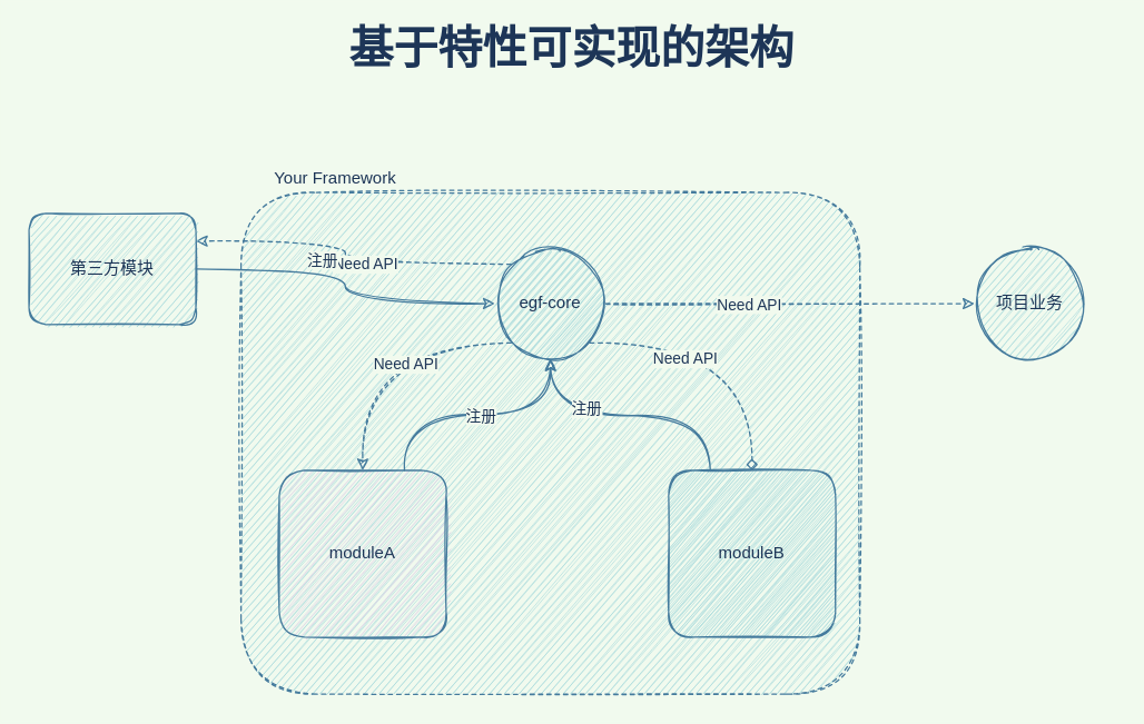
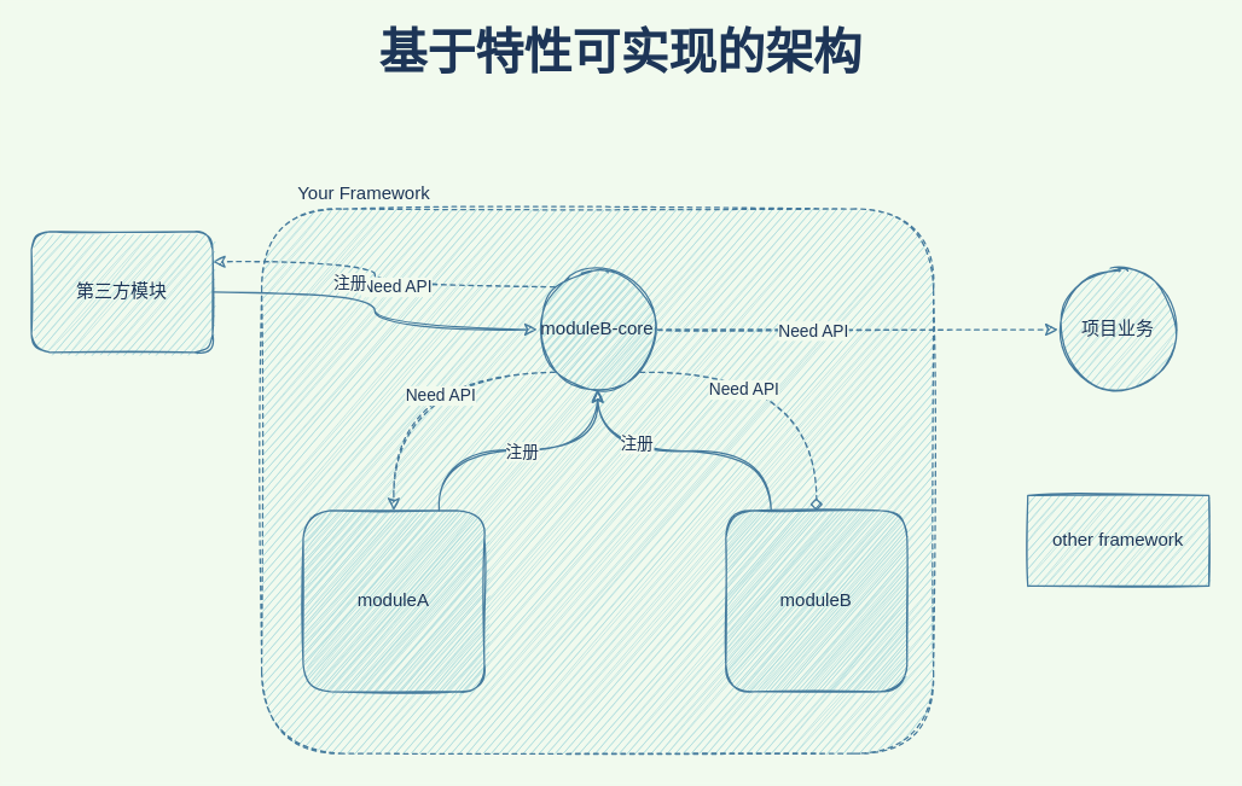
- <mxCell id="9" value="egf-core" style="ellipse;whiteSpace=wrap;html=1;aspect=fixed;sketch=1;fillColor=#A8DADC;strokeColor=#457B9D;fontColor=#1D3557;" parent="1" vertex="1"><mxGeometry x="355" y="178" width="80" height="80" as="geometry" /></mxCell>
+ <mxCell id="9" value="moduleB-core" style="ellipse;whiteSpace=wrap;html=1;aspect=fixed;sketch=1;fillColor=#A8DADC;strokeColor=#457B9D;fontColor=#1D3557;" parent="1" vertex="1"><mxGeometry x="355" y="178" width="80" height="80" as="geometry" /></mxCell>
+ <mxCell id="18" value="other framework" style="whiteSpace=wrap;html=1;sketch=1;fillColor=#A8DADC;strokeColor=#457B9D;fontColor=#1D3557;" parent="1" vertex="1"><mxGeometry x="680" y="328" width="120" height="60" as="geometry" /></mxCell>
- <mxCell id="12" value="moduleA" style="rounded=1;whiteSpace=wrap;html=1;sketch=1;fillColor=#e1d5e7;strokeColor=#457B9D;fontColor=#1D3557;" parent="1" vertex="1"><mxGeometry x="200" y="338" width="120" height="120" as="geometry" /></mxCell>
+ <mxCell id="12" value="moduleA" style="rounded=1;whiteSpace=wrap;html=1;sketch=1;fillColor=#A8DADC;strokeColor=#457B9D;fontColor=#1D3557;" parent="1" vertex="1"><mxGeometry x="200" y="338" width="120" height="120" as="geometry" /></mxCell>
